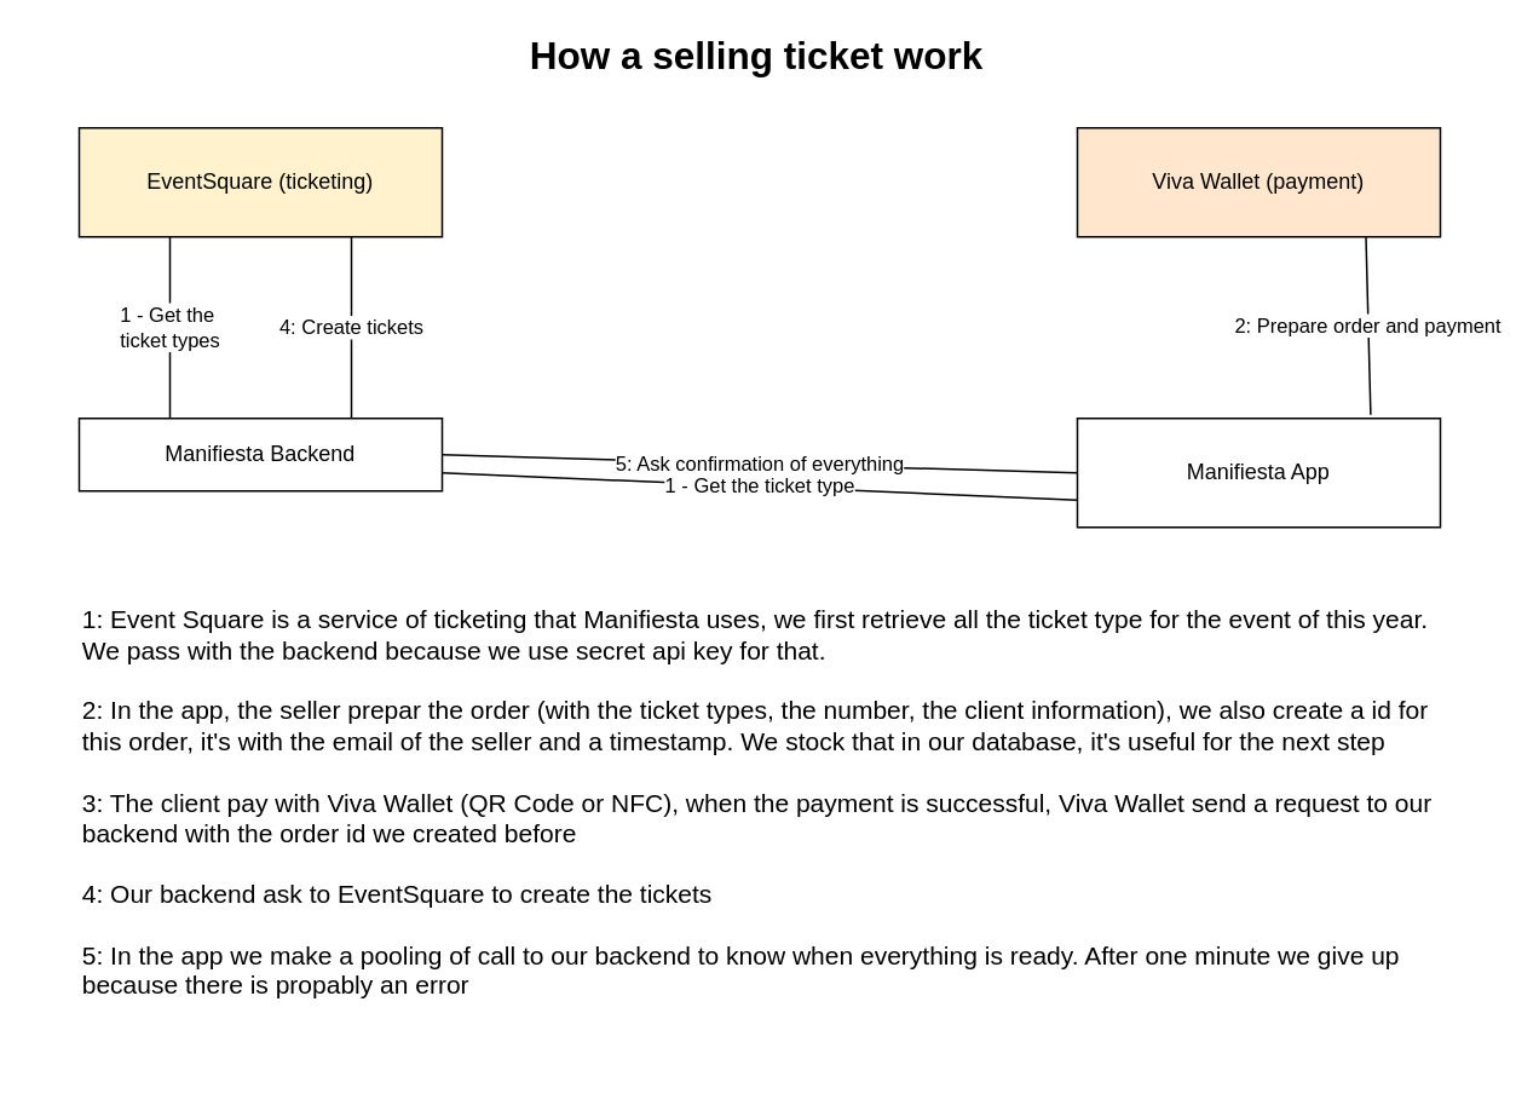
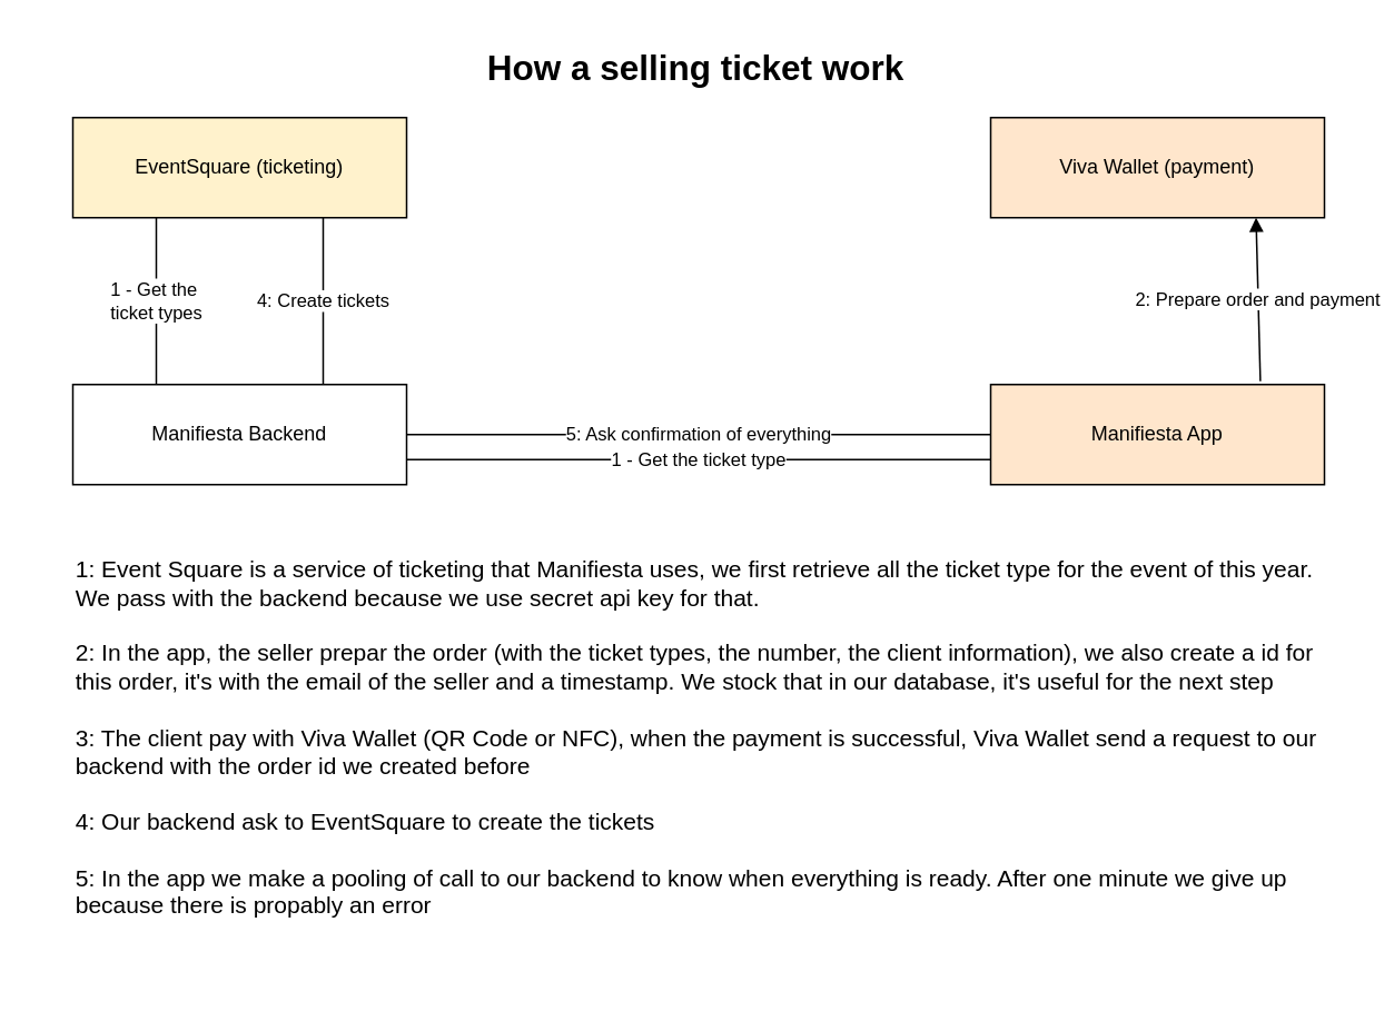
- <mxCell id="11" value="&lt;b&gt;&lt;font style=&quot;font-size: 21px;&quot;&gt;How a selling ticket work &lt;/font&gt;&lt;/b&gt;" style="text;html=1;align=center;verticalAlign=middle;whiteSpace=wrap;rounded=0;" vertex="1" parent="1"><mxGeometry x="20" y="10" width="793" height="40" as="geometry" /></mxCell>
+ <mxCell id="11" value="&lt;b&gt;&lt;font style=&quot;font-size: 21px;&quot;&gt;How a selling ticket work &lt;/font&gt;&lt;/b&gt;" style="text;html=1;align=center;verticalAlign=middle;whiteSpace=wrap;rounded=0;" vertex="1" parent="1"><mxGeometry x="20" width="793" height="40" as="geometry" y="20" /></mxCell>
- <mxCell id="8" value="2: Prepare order and payment" style="endArrow=none;html=1;rounded=0;exitX=0.808;exitY=-0.033;exitDx=0;exitDy=0;exitPerimeter=0;entryX=0.795;entryY=1;entryDx=0;entryDy=0;entryPerimeter=0;" edge="1" parent="1" source="4" target="3"><mxGeometry width="50" height="50" relative="1" as="geometry"><mxPoint x="403" y="230" as="sourcePoint" /><mxPoint x="453" y="180" as="targetPoint" /></mxGeometry></mxCell>
+ <mxCell id="8" value="2: Prepare order and payment" style="endArrow=block;html=1;rounded=0;exitX=0.808;exitY=-0.033;exitDx=0;exitDy=0;exitPerimeter=0;entryX=0.795;entryY=1;entryDx=0;entryDy=0;entryPerimeter=0;" edge="1" parent="1" source="4" target="3"><mxGeometry width="50" height="50" relative="1" as="geometry"><mxPoint x="403" y="230" as="sourcePoint" /><mxPoint x="453" y="180" as="targetPoint" /></mxGeometry></mxCell>
- <mxCell id="5" value="Manifiesta Backend" style="rounded=0;whiteSpace=wrap;html=1;" vertex="1" parent="1"><mxGeometry x="43" y="230" width="200" height="40" as="geometry" /></mxCell>
+ <mxCell id="5" value="Manifiesta Backend" style="rounded=0;whiteSpace=wrap;html=1;" vertex="1" parent="1"><mxGeometry x="43" y="230" width="200" height="60" as="geometry" /></mxCell>
- <mxCell id="4" value="&lt;div&gt;Manifiesta App&lt;/div&gt;" style="rounded=0;whiteSpace=wrap;html=1;" vertex="1" parent="1"><mxGeometry x="593" y="230" width="200" height="60" as="geometry" /></mxCell>
+ <mxCell id="4" value="&lt;div&gt;Manifiesta App&lt;/div&gt;" style="rounded=0;whiteSpace=wrap;html=1;fillColor=#ffe6cc;" vertex="1" parent="1"><mxGeometry x="593" y="230" width="200" height="60" as="geometry" /></mxCell>
